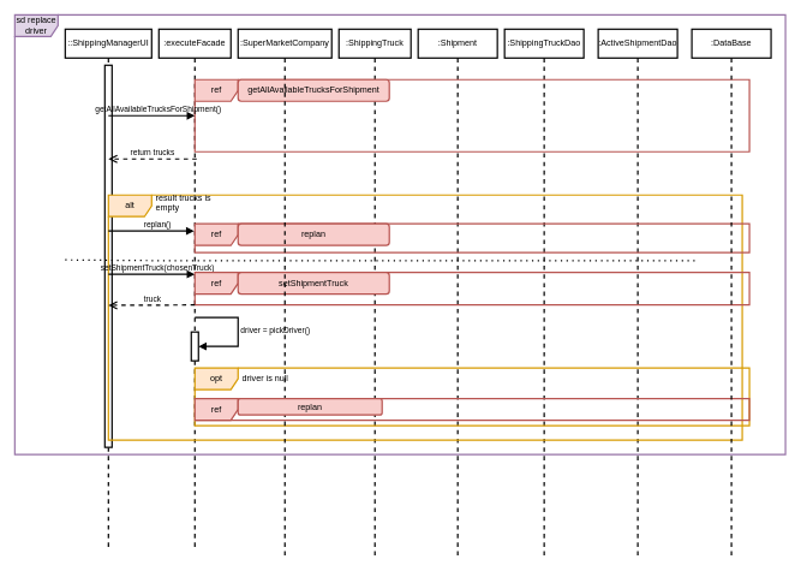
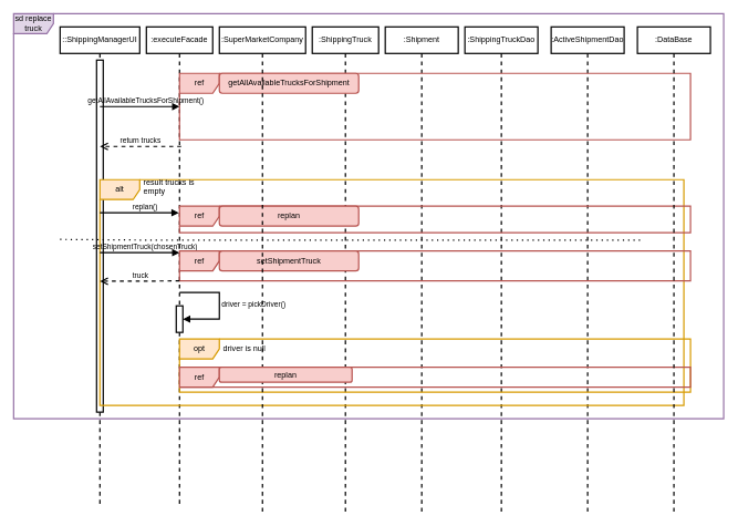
- <mxCell id="31" value="sd replace driver" style="shape=umlFrame;whiteSpace=wrap;html=1;pointerEvents=0;strokeWidth=2;labelBackgroundColor=none;fillColor=#e1d5e7;strokeColor=#9673a6;" vertex="1" parent="1"><mxGeometry x="20" y="20" width="1070" height="610" as="geometry" /></mxCell>
+ <mxCell id="31" value="sd replace truck" style="shape=umlFrame;whiteSpace=wrap;html=1;pointerEvents=0;strokeWidth=2;labelBackgroundColor=none;fillColor=#e1d5e7;strokeColor=#9673a6;" vertex="1" parent="1"><mxGeometry x="20" y="20" width="1070" height="610" as="geometry" /></mxCell>
